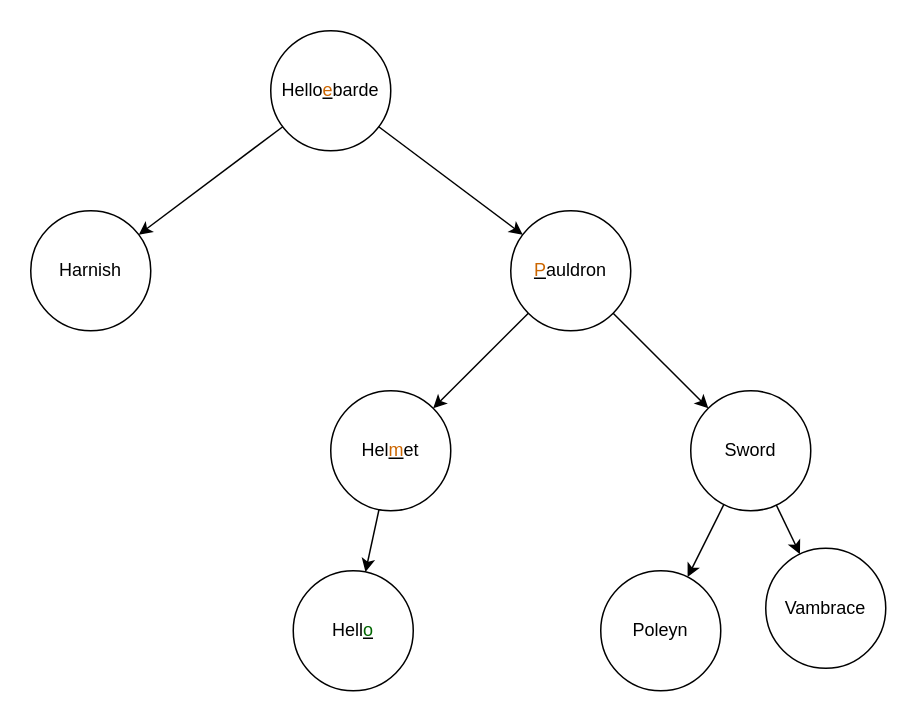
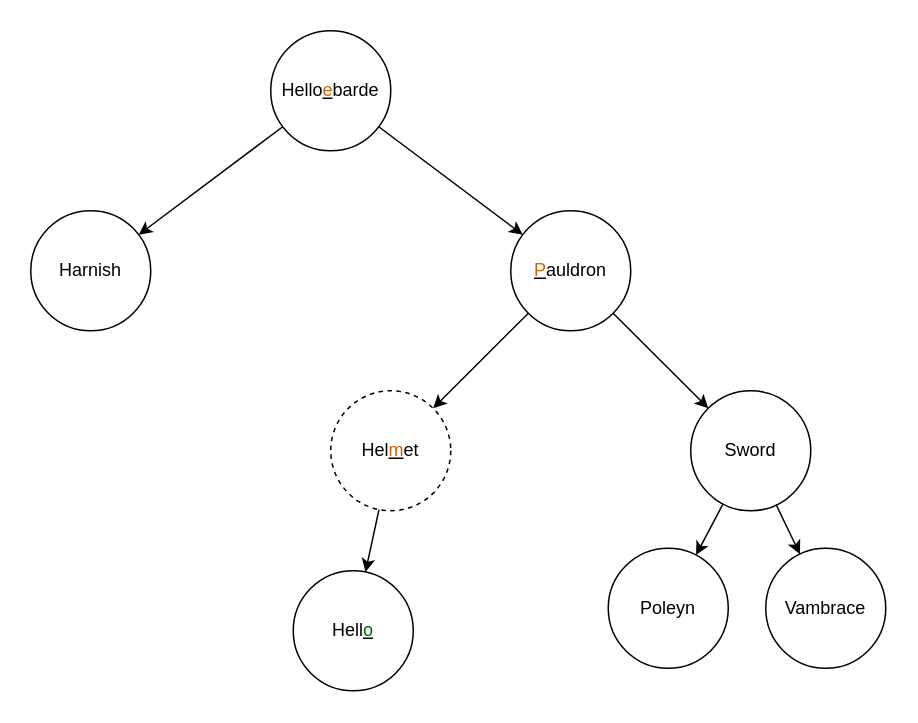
- <mxCell id="5" value="Hel&lt;u&gt;&lt;font color=&quot;#cc6600&quot;&gt;m&lt;/font&gt;&lt;/u&gt;et" style="ellipse;whiteSpace=wrap;html=1;aspect=fixed;" vertex="1" parent="1"><mxGeometry x="220" y="260" width="80" height="80" as="geometry" /></mxCell>
+ <mxCell id="5" value="Hel&lt;u&gt;&lt;font color=&quot;#cc6600&quot;&gt;m&lt;/font&gt;&lt;/u&gt;et" style="ellipse;whiteSpace=wrap;html=1;aspect=fixed;dashed=1;" vertex="1" parent="1"><mxGeometry x="220" y="260" width="80" height="80" as="geometry" /></mxCell>
- <mxCell id="8" value="Poleyn" style="ellipse;whiteSpace=wrap;html=1;aspect=fixed;" vertex="1" parent="1"><mxGeometry x="400" y="380" width="80" height="80" as="geometry" /></mxCell>
+ <mxCell id="8" value="Poleyn" style="ellipse;whiteSpace=wrap;html=1;aspect=fixed;" vertex="1" parent="1"><mxGeometry x="405" y="365" width="80" height="80" as="geometry" /></mxCell>
